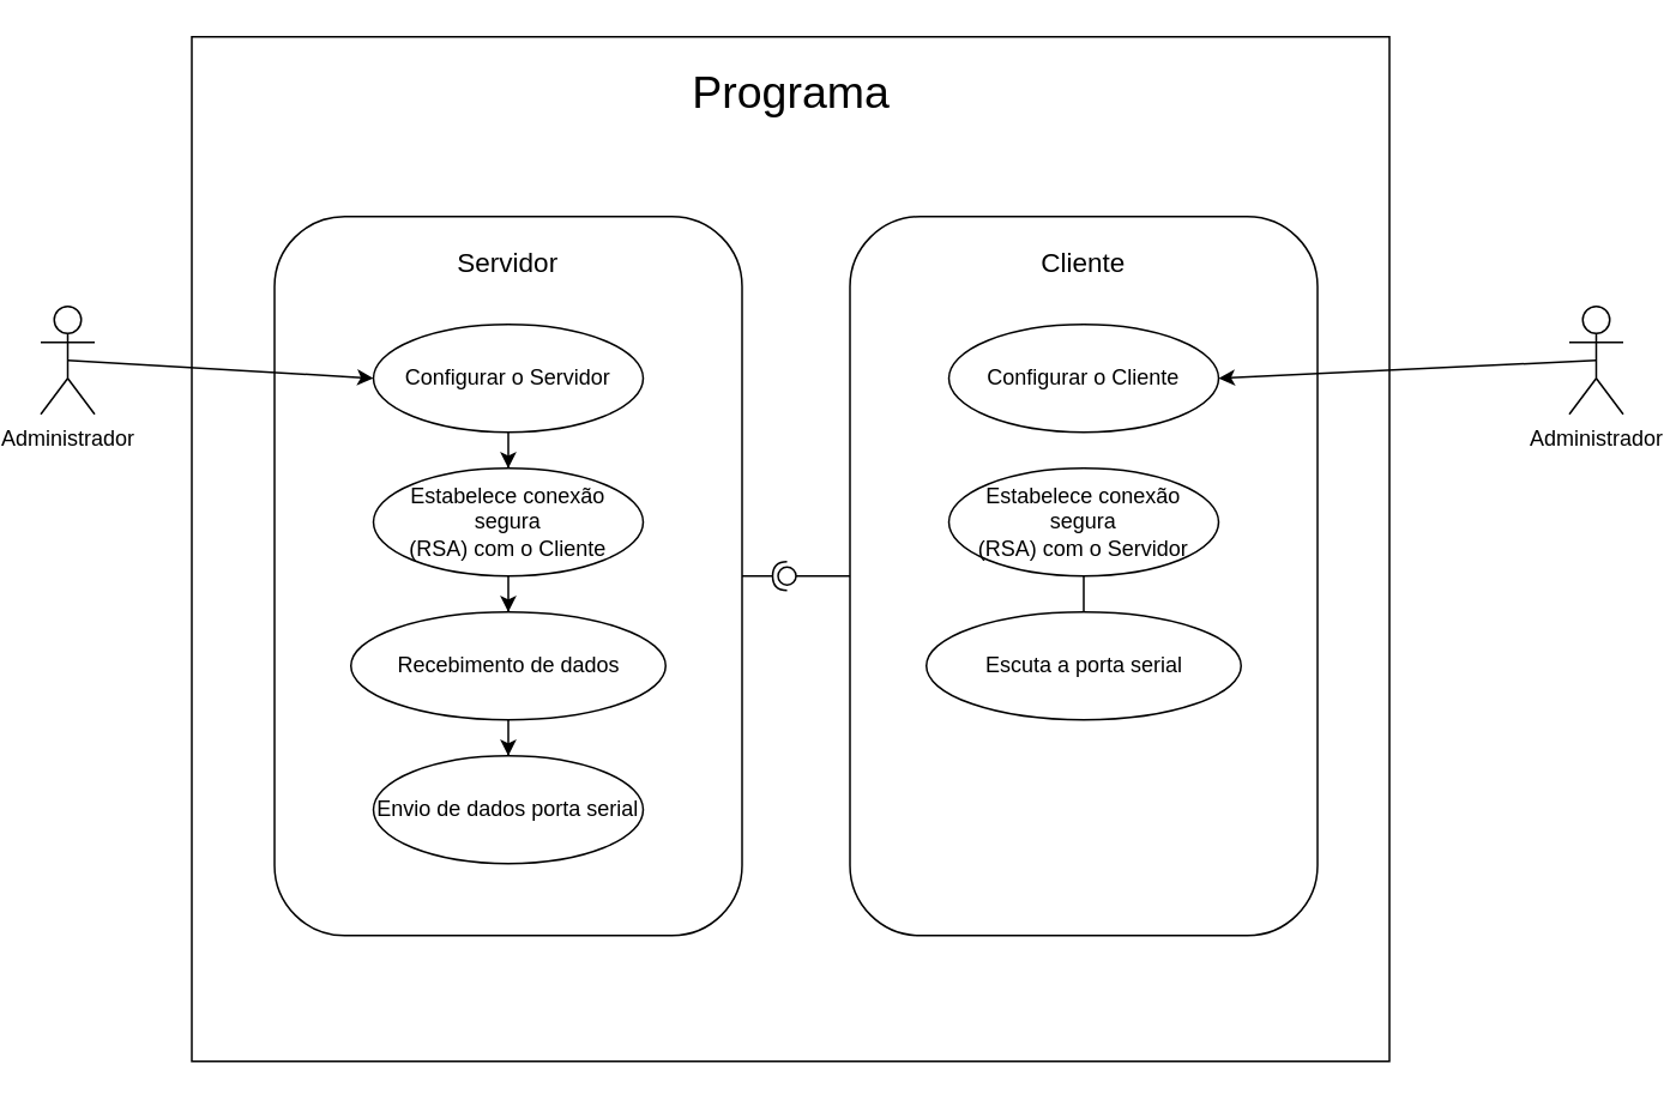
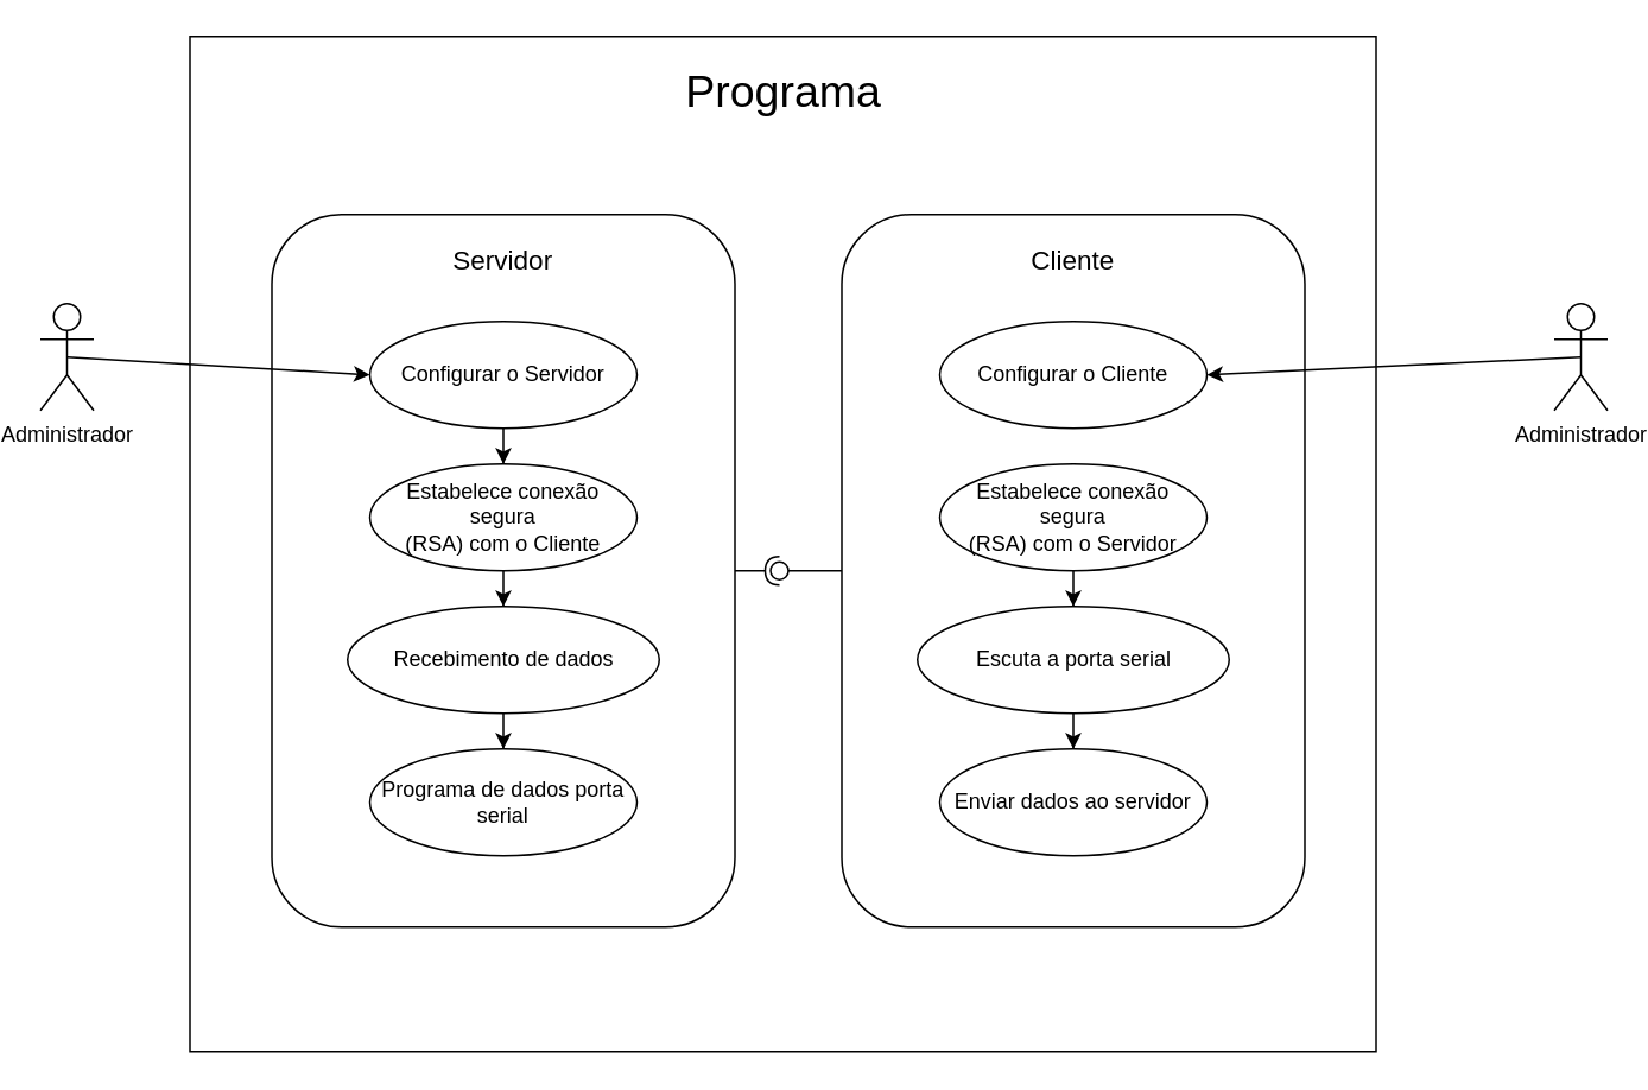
- <mxCell id="18" value="" style="edgeStyle=orthogonalEdgeStyle;rounded=0;orthogonalLoop=1;jettySize=auto;html=1;endArrow=none;" edge="1" parent="1" source="19" target="21"><mxGeometry relative="1" as="geometry" /></mxCell>
+ <mxCell id="18" value="" style="edgeStyle=orthogonalEdgeStyle;rounded=0;orthogonalLoop=1;jettySize=auto;html=1;" edge="1" parent="1" source="19" target="21"><mxGeometry relative="1" as="geometry" /></mxCell>
+ <mxCell id="20" value="" style="edgeStyle=orthogonalEdgeStyle;rounded=0;orthogonalLoop=1;jettySize=auto;html=1;" edge="1" parent="1" source="21" target="22"><mxGeometry relative="1" as="geometry" /></mxCell>
- <mxCell id="16" value="Envio de dados porta serial" style="ellipse;whiteSpace=wrap;html=1;" parent="1" vertex="1"><mxGeometry x="205" y="420" width="150" height="60" as="geometry" /></mxCell>
+ <mxCell id="16" value="Programa de dados porta serial" style="ellipse;whiteSpace=wrap;html=1;" parent="1" vertex="1"><mxGeometry x="205" y="420" width="150" height="60" as="geometry" /></mxCell>
+ <mxCell id="22" value="Enviar dados ao servidor" style="ellipse;whiteSpace=wrap;html=1;" vertex="1" parent="1"><mxGeometry x="525" y="420" width="150" height="60" as="geometry" /></mxCell>
